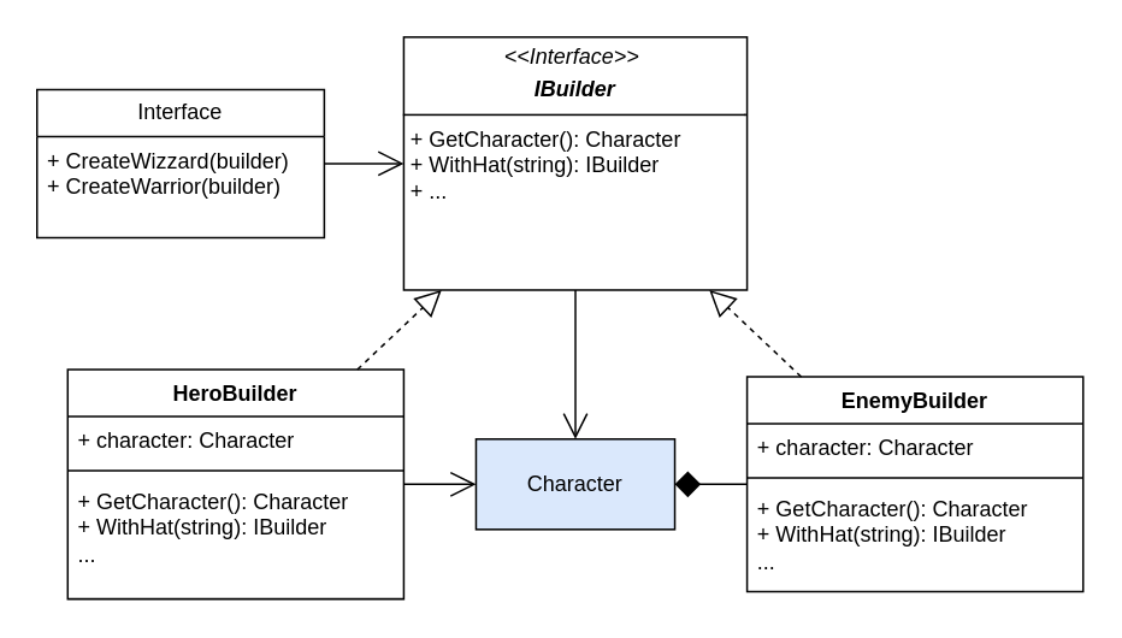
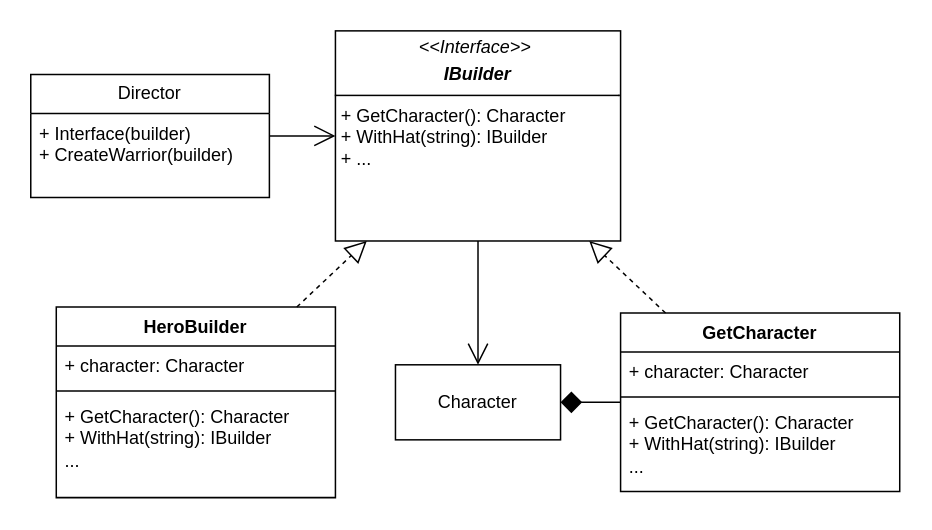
- <mxCell id="13" value="Interface" style="swimlane;fontStyle=0;childLayout=stackLayout;horizontal=1;startSize=26;fillColor=none;horizontalStack=0;resizeParent=1;resizeParentMax=0;resizeLast=0;collapsible=1;marginBottom=0;whiteSpace=wrap;html=1;" vertex="1" parent="1"><mxGeometry x="20" y="49" width="159" height="82" as="geometry" /></mxCell>
+ <mxCell id="13" value="Director" style="swimlane;fontStyle=0;childLayout=stackLayout;horizontal=1;startSize=26;fillColor=none;horizontalStack=0;resizeParent=1;resizeParentMax=0;resizeLast=0;collapsible=1;marginBottom=0;whiteSpace=wrap;html=1;" vertex="1" parent="1"><mxGeometry x="20" y="49" width="159" height="82" as="geometry" /></mxCell>
- <mxCell id="14" value="+ CreateWizzard(builder)&lt;div&gt;+ CreateWarrior(builder)&lt;/div&gt;" style="text;strokeColor=none;fillColor=none;align=left;verticalAlign=top;spacingLeft=4;spacingRight=4;overflow=hidden;rotatable=0;points=[[0,0.5],[1,0.5]];portConstraint=eastwest;whiteSpace=wrap;html=1;" vertex="1" parent="13"><mxGeometry y="26" width="159" height="56" as="geometry" /></mxCell>
+ <mxCell id="14" value="+ Interface(builder)&lt;div&gt;+ CreateWarrior(builder)&lt;/div&gt;" style="text;strokeColor=none;fillColor=none;align=left;verticalAlign=top;spacingLeft=4;spacingRight=4;overflow=hidden;rotatable=0;points=[[0,0.5],[1,0.5]];portConstraint=eastwest;whiteSpace=wrap;html=1;" vertex="1" parent="13"><mxGeometry y="26" width="159" height="56" as="geometry" /></mxCell>
- <mxCell id="7" value="EnemyBuilder" style="swimlane;fontStyle=1;align=center;verticalAlign=top;childLayout=stackLayout;horizontal=1;startSize=26;horizontalStack=0;resizeParent=1;resizeParentMax=0;resizeLast=0;collapsible=1;marginBottom=0;whiteSpace=wrap;html=1;" vertex="1" parent="1"><mxGeometry x="413" y="208" width="186" height="119" as="geometry"><mxRectangle x="224" y="585" width="101" height="26" as="alternateBounds" /></mxGeometry></mxCell>
+ <mxCell id="7" value="GetCharacter" style="swimlane;fontStyle=1;align=center;verticalAlign=top;childLayout=stackLayout;horizontal=1;startSize=26;horizontalStack=0;resizeParent=1;resizeParentMax=0;resizeLast=0;collapsible=1;marginBottom=0;whiteSpace=wrap;html=1;" vertex="1" parent="1"><mxGeometry x="413" y="208" width="186" height="119" as="geometry"><mxRectangle x="224" y="585" width="101" height="26" as="alternateBounds" /></mxGeometry></mxCell>
- <mxCell id="17" value="" style="endArrow=open;endFill=1;endSize=12;html=1;rounded=0;" edge="1" parent="1" source="3" target="16"><mxGeometry width="160" relative="1" as="geometry"><mxPoint x="285" y="360" as="sourcePoint" /><mxPoint x="445" y="360" as="targetPoint" /></mxGeometry></mxCell>
- <mxCell id="16" value="Character" style="html=1;whiteSpace=wrap;fillColor=#dae8fc;" vertex="1" parent="1"><mxGeometry x="263" y="242.5" width="110" height="50" as="geometry" /></mxCell>
+ <mxCell id="16" value="Character" style="html=1;whiteSpace=wrap;" vertex="1" parent="1"><mxGeometry x="263" y="242.5" width="110" height="50" as="geometry" /></mxCell>
